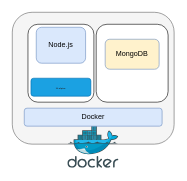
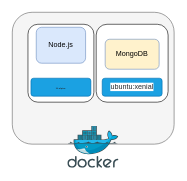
+ <mxCell id="9" value="&lt;span style=&quot;color: rgb(36 , 41 , 46) ; font-family: , &amp;#34;consolas&amp;#34; , &amp;#34;liberation mono&amp;#34; , &amp;#34;menlo&amp;#34; , monospace ; background-color: rgb(255 , 255 , 255)&quot;&gt;ubuntu:xenial&lt;/span&gt;" style="rounded=1;whiteSpace=wrap;html=1;fillColor=#1ba1e2;strokeColor=#006EAF;fontColor=#ffffff;" vertex="1" parent="1"><mxGeometry x="170" y="130" width="100" height="30" as="geometry" /></mxCell>
- <mxCell id="4" value="Docker" style="rounded=1;whiteSpace=wrap;html=1;fillColor=#dae8fc;strokeColor=#6c8ebf;" vertex="1" parent="1"><mxGeometry x="40" y="180" width="230" height="30" as="geometry" /></mxCell>
